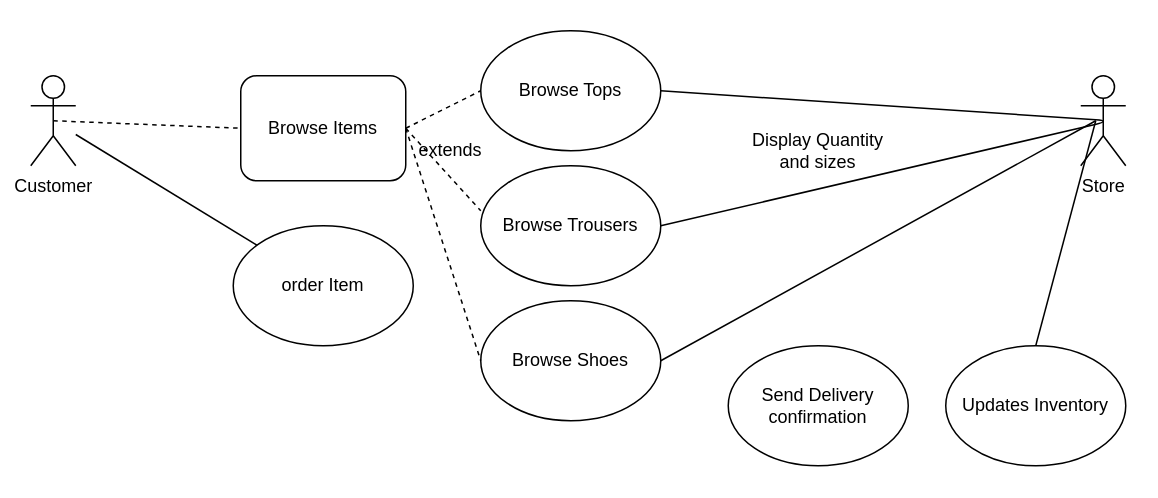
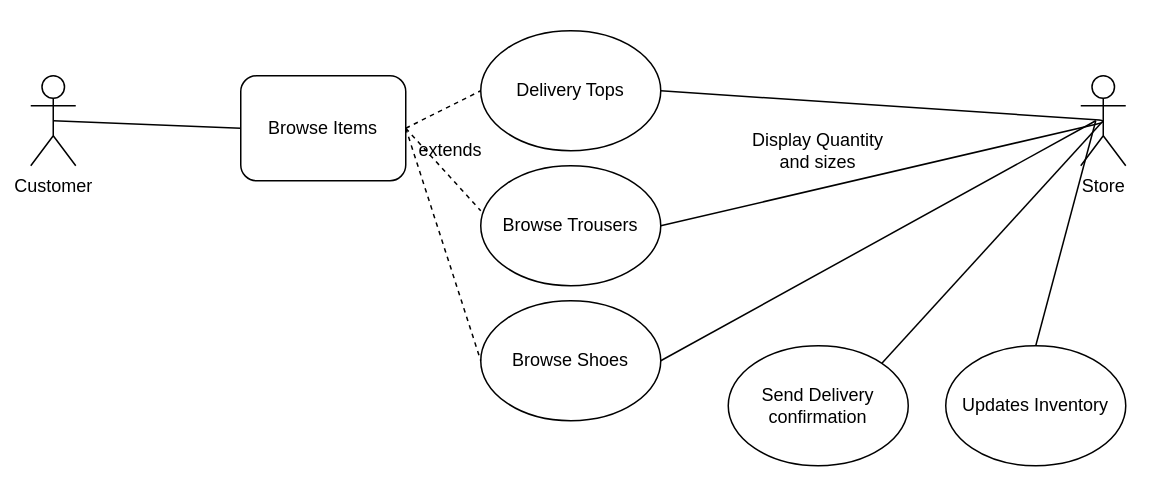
- <mxCell id="5" value="Browse Tops" style="ellipse;whiteSpace=wrap;html=1;" vertex="1" parent="1"><mxGeometry x="320" y="20" width="120" height="80" as="geometry" /></mxCell>
+ <mxCell id="5" value="Delivery Tops" style="ellipse;whiteSpace=wrap;html=1;" vertex="1" parent="1"><mxGeometry x="320" y="20" width="120" height="80" as="geometry" /></mxCell>
- <mxCell id="4" value="" style="endArrow=none;html=1;exitX=0.5;exitY=0.5;exitDx=0;exitDy=0;exitPerimeter=0;entryX=0;entryY=0.5;entryDx=0;entryDy=0;dashed=1;" edge="1" parent="1" source="2" target="3"><mxGeometry width="50" height="50" relative="1" as="geometry"><mxPoint x="380" y="30" as="sourcePoint" /><mxPoint x="430" y="-20" as="targetPoint" /></mxGeometry></mxCell>
+ <mxCell id="4" value="" style="endArrow=none;html=1;exitX=0.5;exitY=0.5;exitDx=0;exitDy=0;exitPerimeter=0;entryX=0;entryY=0.5;entryDx=0;entryDy=0;" edge="1" parent="1" source="2" target="3"><mxGeometry width="50" height="50" relative="1" as="geometry"><mxPoint x="380" y="30" as="sourcePoint" /><mxPoint x="430" y="-20" as="targetPoint" /></mxGeometry></mxCell>
- <mxCell id="18" value="" style="endArrow=none;html=1;strokeColor=#000000;" edge="1" parent="1" source="2" target="17"><mxGeometry width="50" height="50" relative="1" as="geometry"><mxPoint x="380" y="310" as="sourcePoint" /><mxPoint x="430" y="260" as="targetPoint" /></mxGeometry></mxCell>
+ <mxCell id="20" value="" style="endArrow=none;html=1;strokeColor=#000000;entryX=0.5;entryY=0.5;entryDx=0;entryDy=0;entryPerimeter=0;exitX=1;exitY=0;exitDx=0;exitDy=0;" edge="1" parent="1" source="19" target="13"><mxGeometry width="50" height="50" relative="1" as="geometry"><mxPoint x="380" y="300" as="sourcePoint" /><mxPoint x="430" y="250" as="targetPoint" /></mxGeometry></mxCell>
- <mxCell id="17" value="order Item" style="ellipse;whiteSpace=wrap;html=1;" vertex="1" parent="1"><mxGeometry x="155" y="150" width="120" height="80" as="geometry" /></mxCell>
